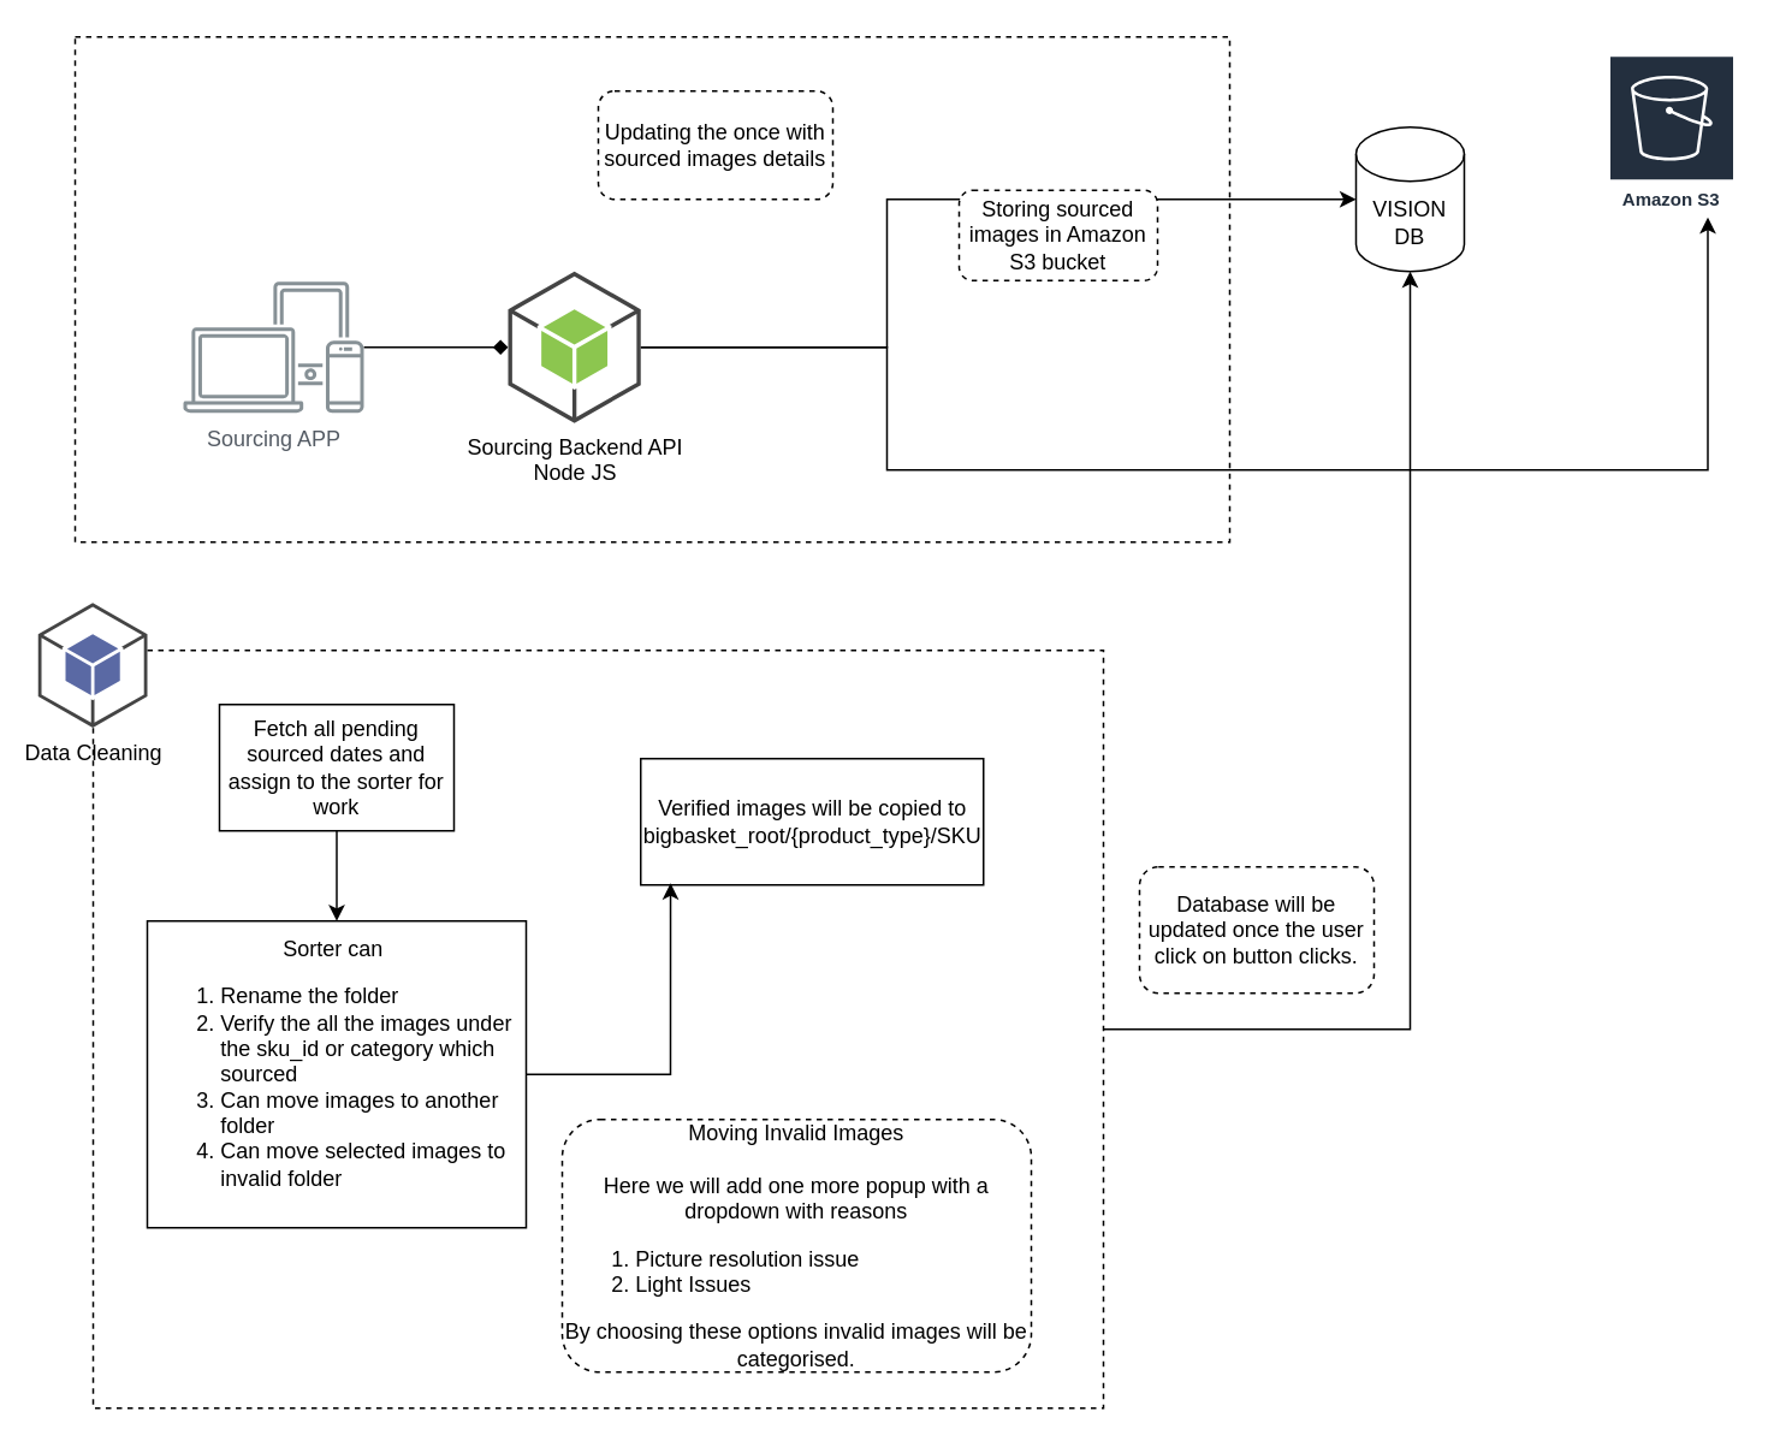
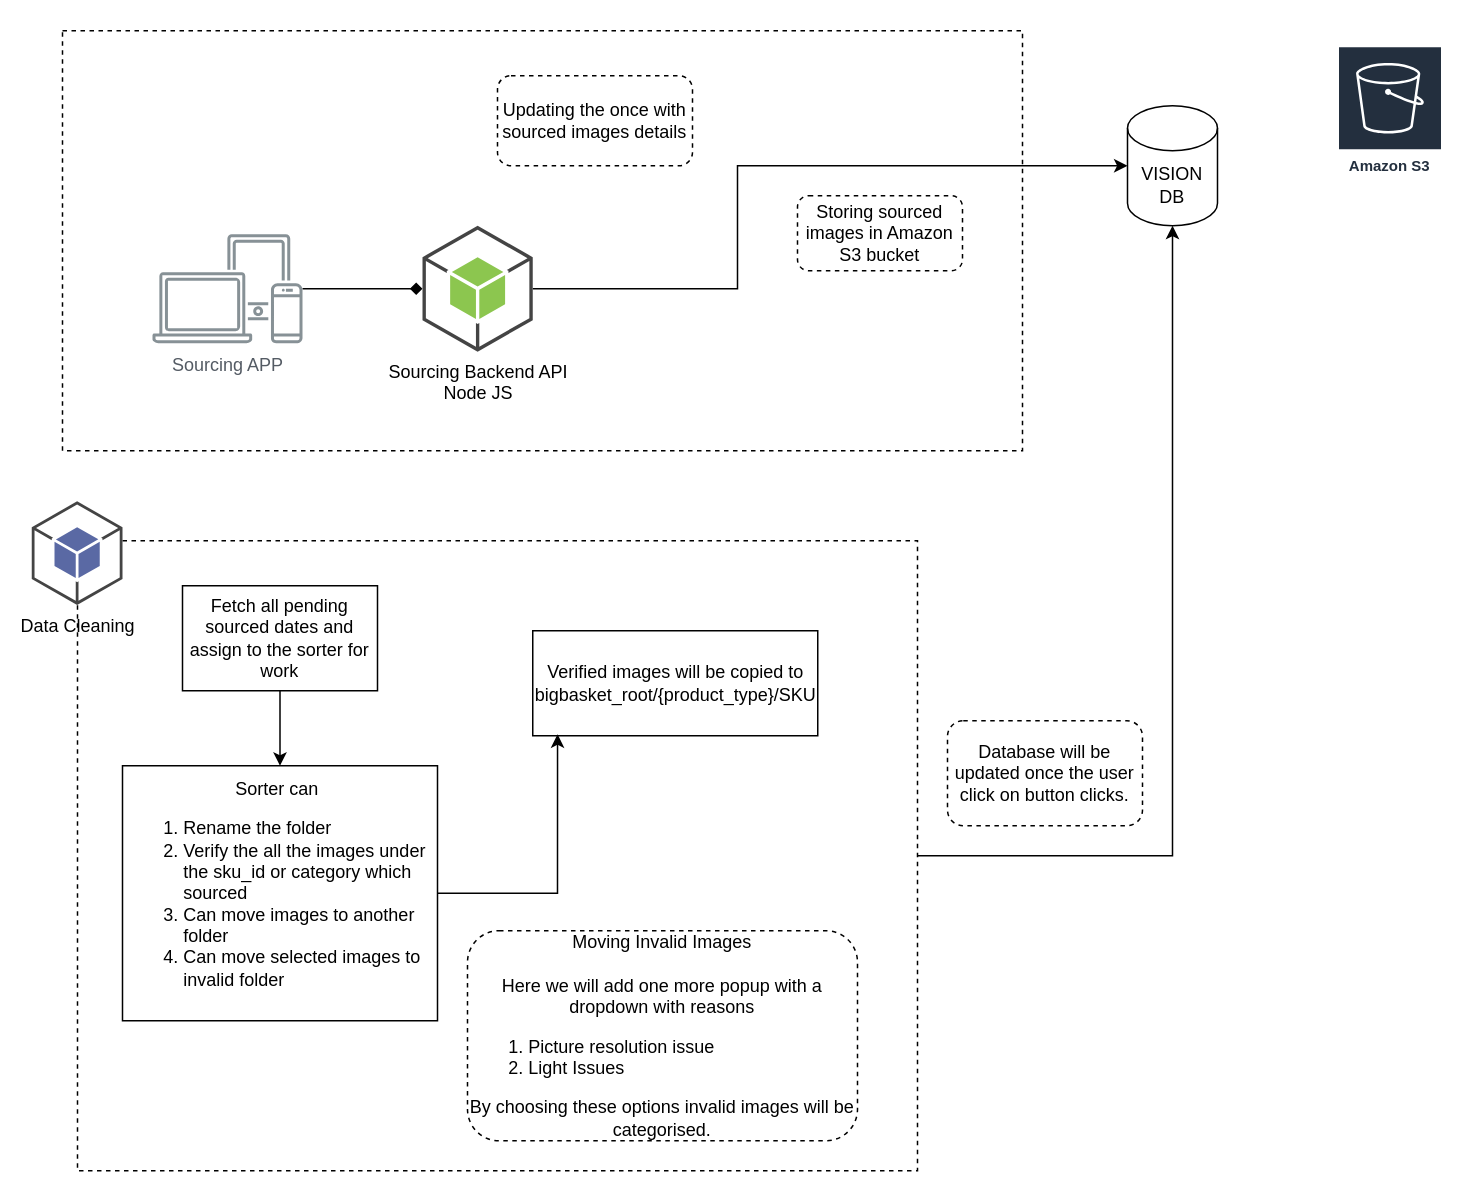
- <mxCell id="10" value="Storing sourced images in Amazon S3 bucket" style="rounded=1;whiteSpace=wrap;html=1;dashed=1;perimeterSpacing=0;" parent="1" vertex="1"><mxGeometry x="531" y="105" width="110" height="50" as="geometry" /></mxCell>
+ <mxCell id="10" value="Storing sourced images in Amazon S3 bucket" style="rounded=1;whiteSpace=wrap;html=1;dashed=1;perimeterSpacing=0;" parent="1" vertex="1"><mxGeometry x="531" y="130" width="110" height="50" as="geometry" /></mxCell>
- <mxCell id="6" style="edgeStyle=orthogonalEdgeStyle;rounded=0;orthogonalLoop=1;jettySize=auto;html=1;startArrow=none;startFill=0;exitX=1;exitY=0.5;exitDx=0;exitDy=0;exitPerimeter=0;" parent="1" source="8" target="2" edge="1"><mxGeometry relative="1" as="geometry"><Array as="points"><mxPoint x="491" y="192" /><mxPoint x="491" y="260" /><mxPoint x="946" y="260" /></Array></mxGeometry></mxCell>
